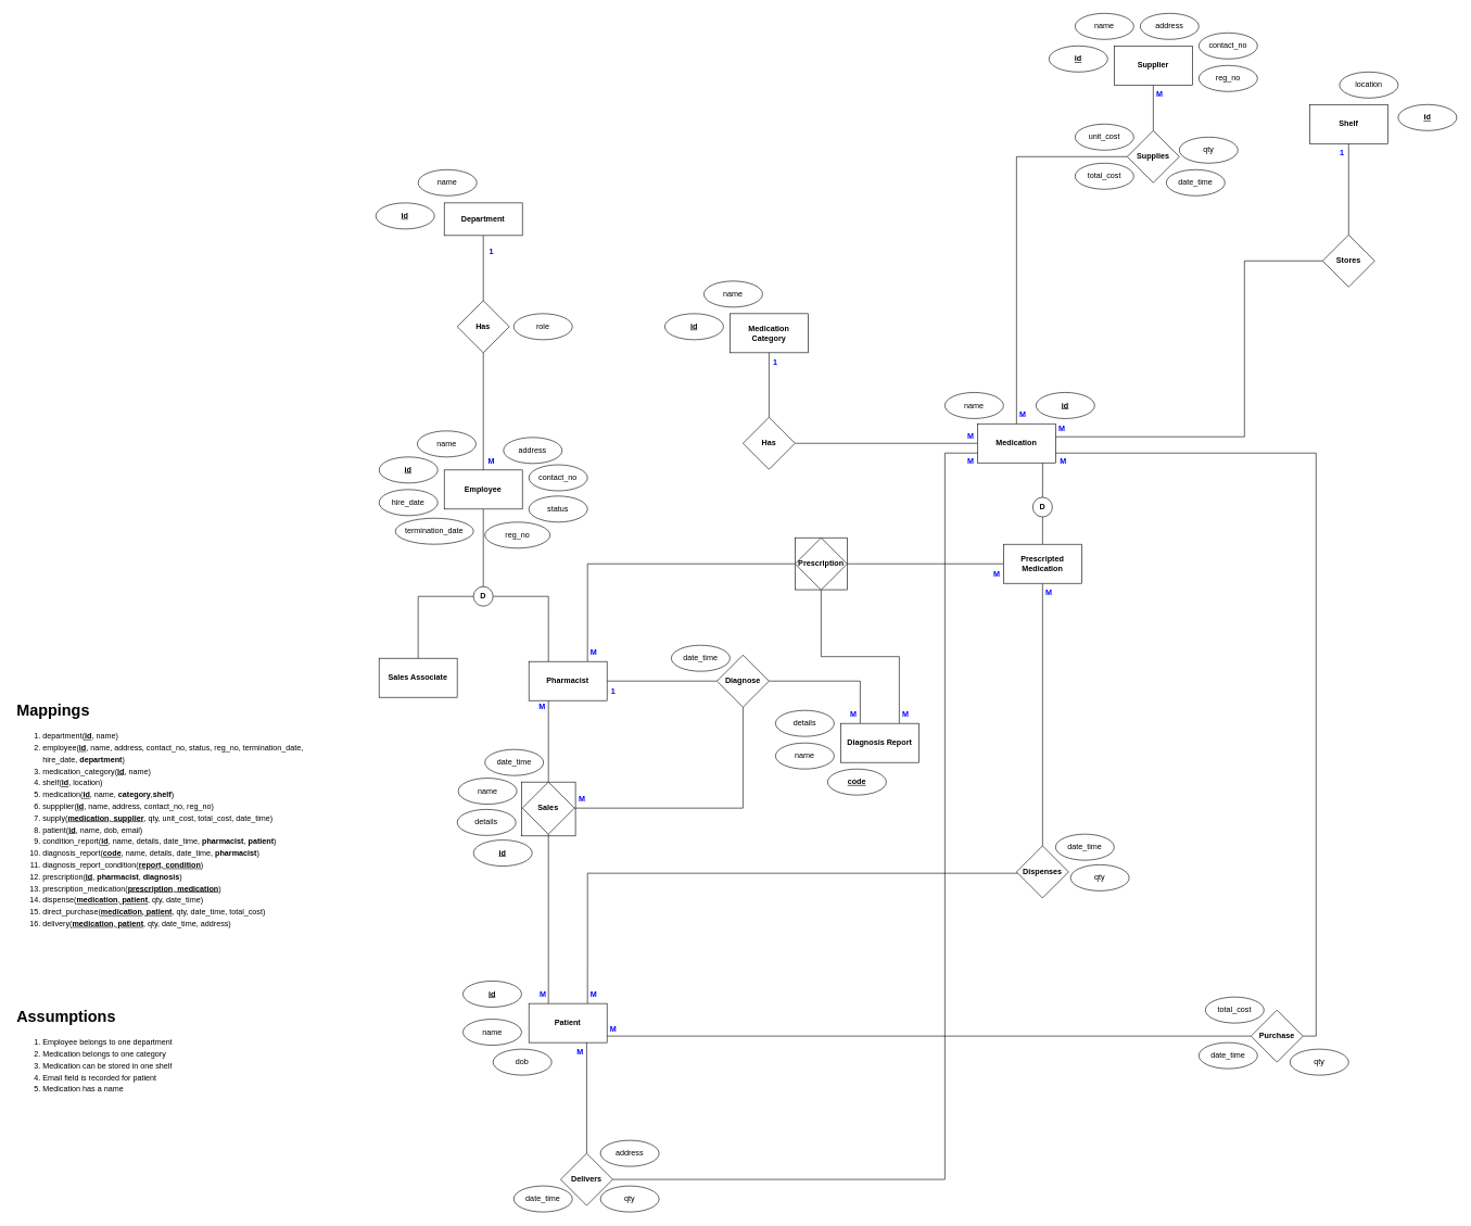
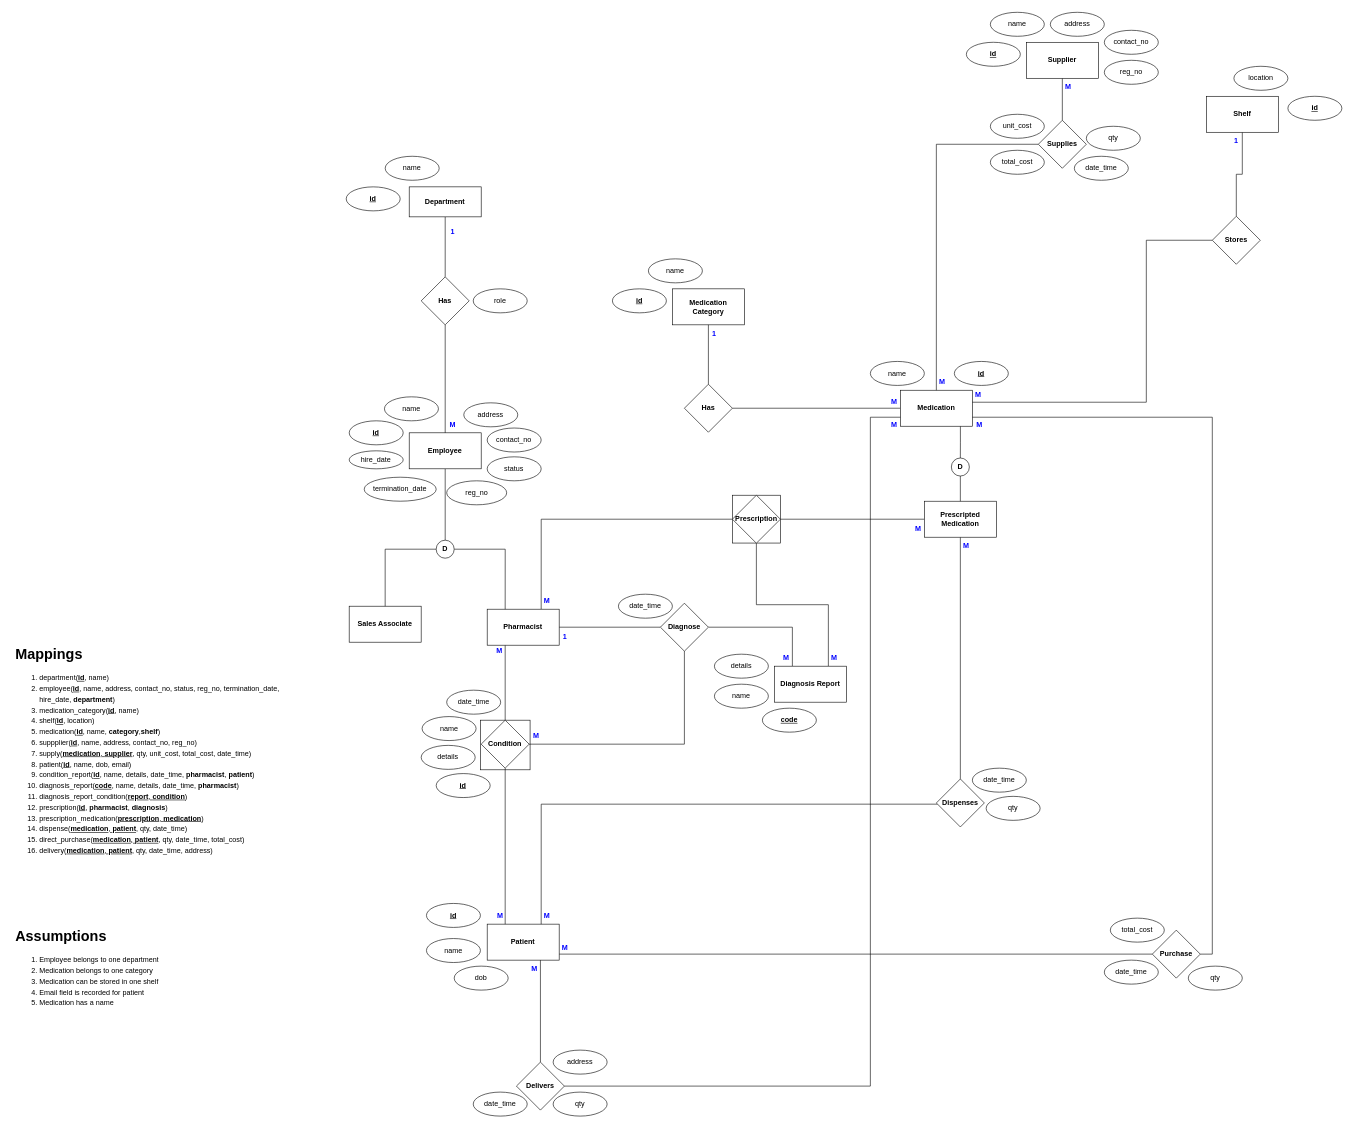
- <mxCell id="55" value="Stores" style="rhombus;whiteSpace=wrap;html=1;fontStyle=1" parent="1" vertex="1"><mxGeometry x="2030" y="360" width="80" height="80" as="geometry" /></mxCell>
+ <mxCell id="55" value="Stores" style="rhombus;whiteSpace=wrap;html=1;fontStyle=1" parent="1" vertex="1"><mxGeometry x="2020" y="360" width="80" height="80" as="geometry" /></mxCell>
- <mxCell id="32" value="hire_date" style="ellipse;whiteSpace=wrap;html=1;fontStyle=0" parent="1" vertex="1"><mxGeometry x="581.25" y="751" width="90" height="40" as="geometry" /></mxCell>
+ <mxCell id="32" value="hire_date" style="ellipse;whiteSpace=wrap;html=1;fontStyle=0" parent="1" vertex="1"><mxGeometry x="581.25" y="751" width="90" height="30" as="geometry" /></mxCell>
- <mxCell id="63" value="Sales" style="rhombus;whiteSpace=wrap;html=1;fontStyle=1" parent="1" vertex="1"><mxGeometry x="801.25" y="1200" width="80" height="80" as="geometry" /></mxCell>
+ <mxCell id="63" value="Condition" style="rhombus;whiteSpace=wrap;html=1;fontStyle=1" parent="1" vertex="1"><mxGeometry x="801.25" y="1200" width="80" height="80" as="geometry" /></mxCell>
